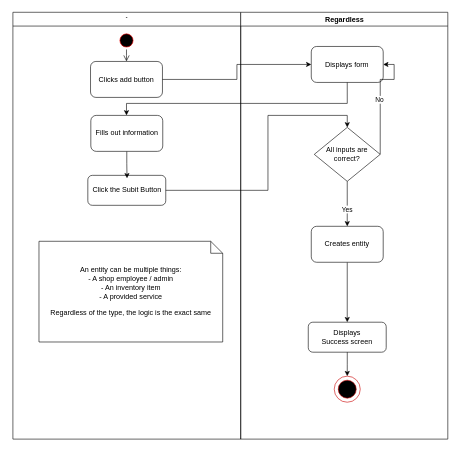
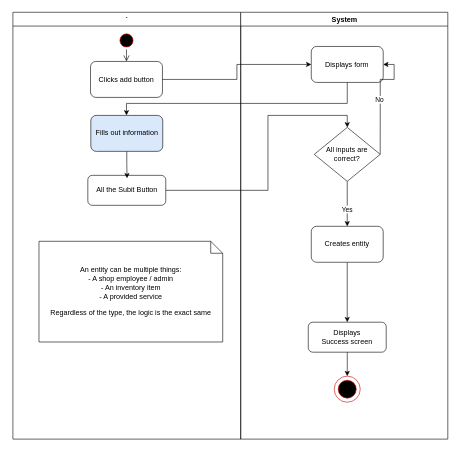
- <mxCell id="10" value="Regardless" style="swimlane;whiteSpace=wrap;movable=0;" parent="1" vertex="1"><mxGeometry x="400.5" y="20" width="345.5" height="712" as="geometry" /></mxCell>
+ <mxCell id="10" value="System" style="swimlane;whiteSpace=wrap;movable=0;" parent="1" vertex="1"><mxGeometry x="400.5" y="20" width="345.5" height="712" as="geometry" /></mxCell>
- <mxCell id="8" value="Fills out information" style="rounded=1;whiteSpace=wrap;html=1;" parent="2" vertex="1"><mxGeometry x="130" y="172" width="120" height="60" as="geometry" /></mxCell>
+ <mxCell id="8" value="Fills out information" style="rounded=1;whiteSpace=wrap;html=1;fillColor=#dae8fc;" parent="2" vertex="1"><mxGeometry x="130" y="172" width="120" height="60" as="geometry" /></mxCell>
- <mxCell id="5" value="Click the Subit Button" style="rounded=1;whiteSpace=wrap;html=1;" parent="2" vertex="1"><mxGeometry x="125" y="272" width="130" height="50" as="geometry" /></mxCell>
+ <mxCell id="5" value="All the Subit Button" style="rounded=1;whiteSpace=wrap;html=1;" parent="2" vertex="1"><mxGeometry x="125" y="272" width="130" height="50" as="geometry" /></mxCell>
